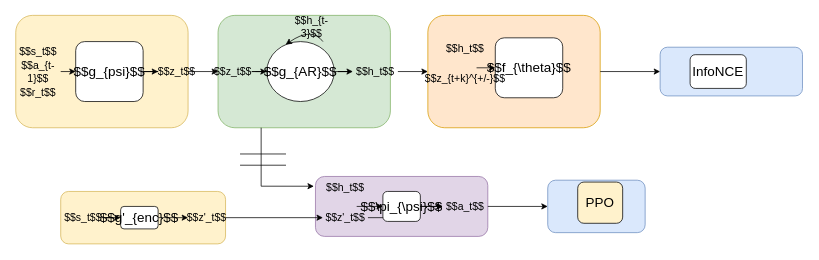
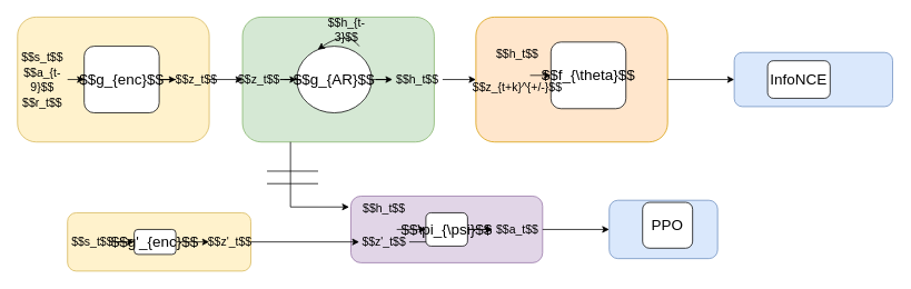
- <mxCell id="7" value="$$a_{t-1}$$" style="text;html=1;strokeColor=none;fillColor=none;align=center;verticalAlign=middle;whiteSpace=wrap;rounded=0;fontSize=14;" parent="1" vertex="1"><mxGeometry x="20" y="80" width="60" height="30" as="geometry" /></mxCell>
+ <mxCell id="7" value="$$a_{t-9}$$" style="text;html=1;strokeColor=none;fillColor=none;align=center;verticalAlign=middle;whiteSpace=wrap;rounded=0;fontSize=14;" parent="1" vertex="1"><mxGeometry x="20" y="80" width="60" height="30" as="geometry" /></mxCell>
- <mxCell id="5" value="&lt;span style=&quot;font-size: 18px&quot;&gt;$$g_{psi}$$&lt;/span&gt;" style="rounded=1;whiteSpace=wrap;html=1;fontSize=14;" parent="1" vertex="1"><mxGeometry x="100" y="55" width="90" height="80" as="geometry" /></mxCell>
+ <mxCell id="5" value="&lt;span style=&quot;font-size: 18px&quot;&gt;$$g_{enc}$$&lt;/span&gt;" style="rounded=1;whiteSpace=wrap;html=1;fontSize=14;" parent="1" vertex="1"><mxGeometry x="100" y="55" width="90" height="80" as="geometry" /></mxCell>
- <mxCell id="38" value="&lt;span style=&quot;font-size: 18px&quot;&gt;PPO&lt;/span&gt;" style="rounded=1;whiteSpace=wrap;html=1;fontSize=14;fillColor=#fff2cc;" parent="1" vertex="1"><mxGeometry x="770" y="242.5" width="60" height="55" as="geometry" /></mxCell>
+ <mxCell id="38" value="&lt;span style=&quot;font-size: 18px&quot;&gt;PPO&lt;/span&gt;" style="rounded=1;whiteSpace=wrap;html=1;fontSize=14;" parent="1" vertex="1"><mxGeometry x="770" y="242.5" width="60" height="55" as="geometry" /></mxCell>
